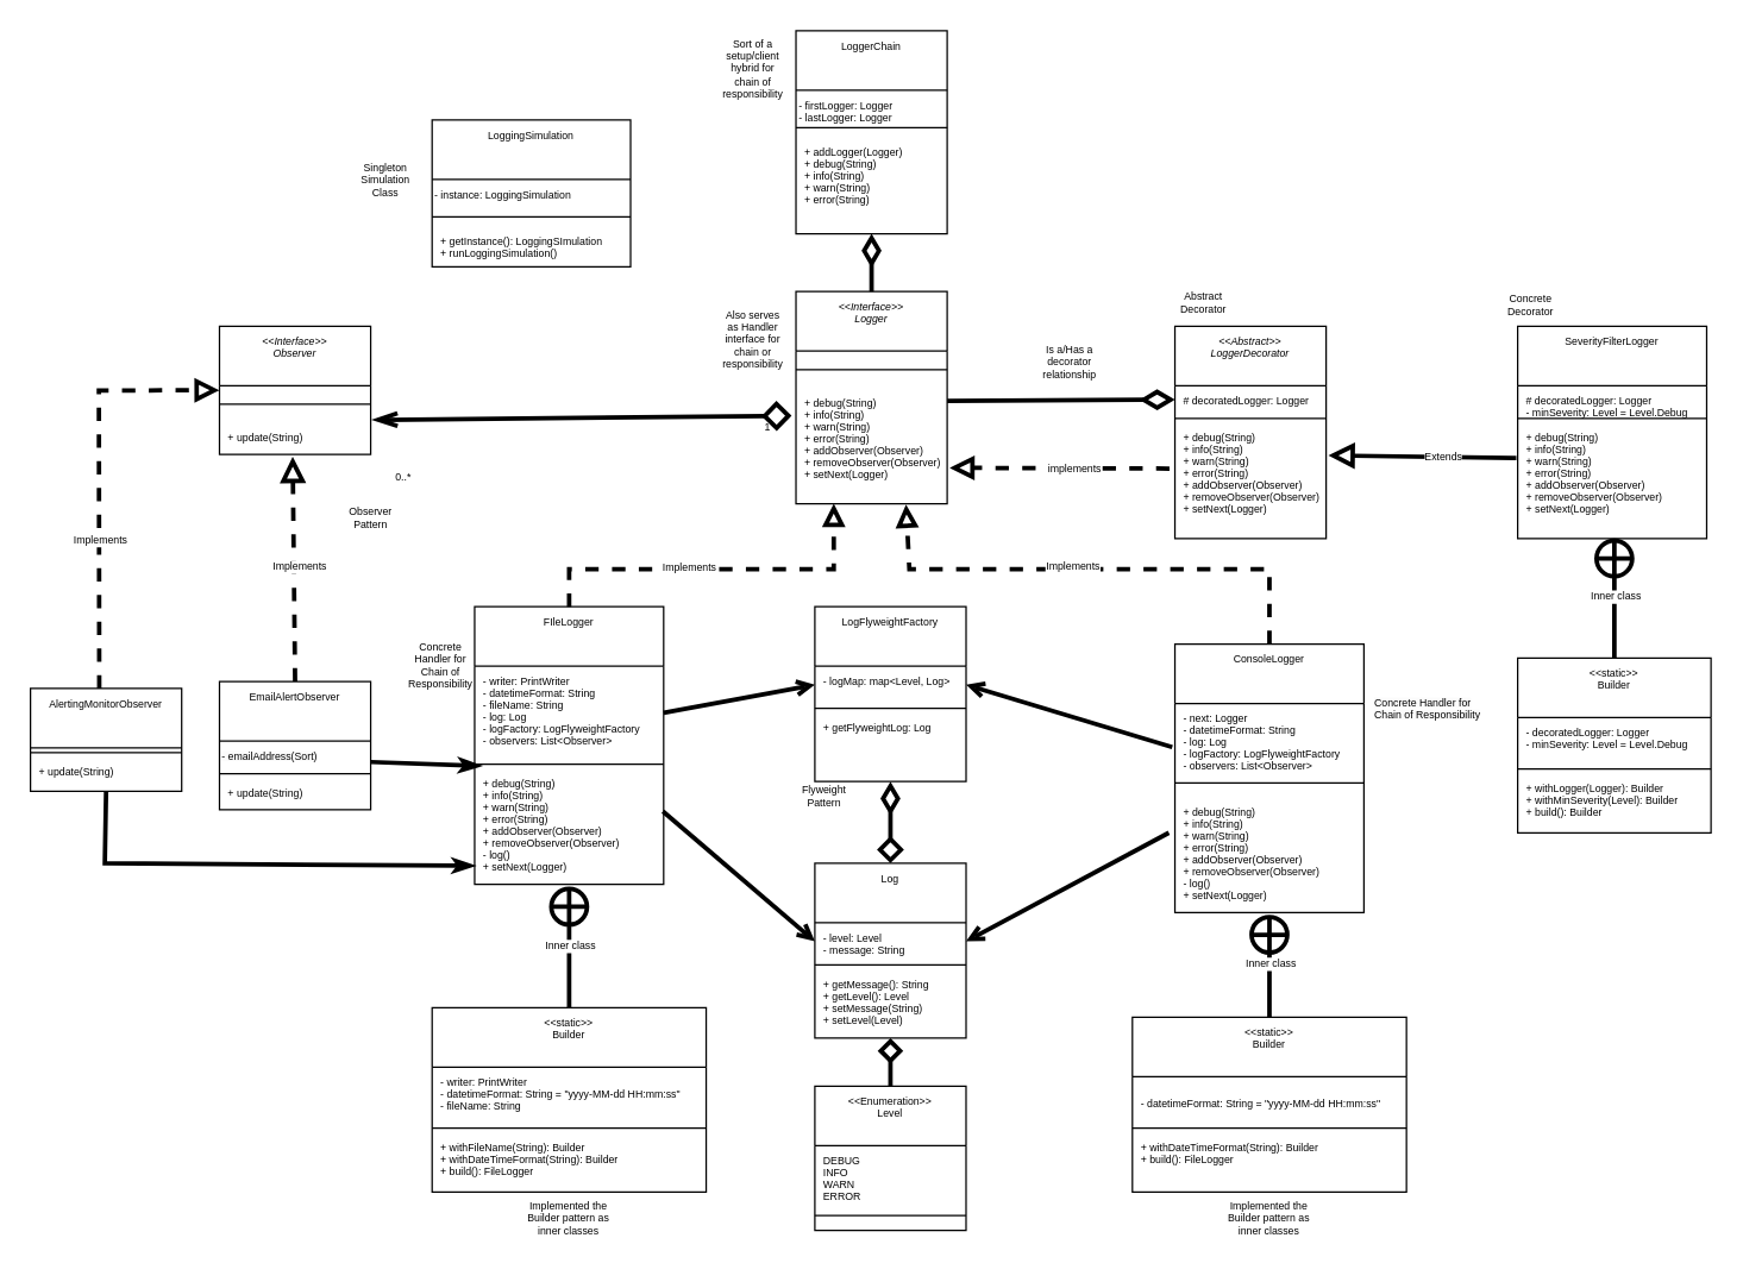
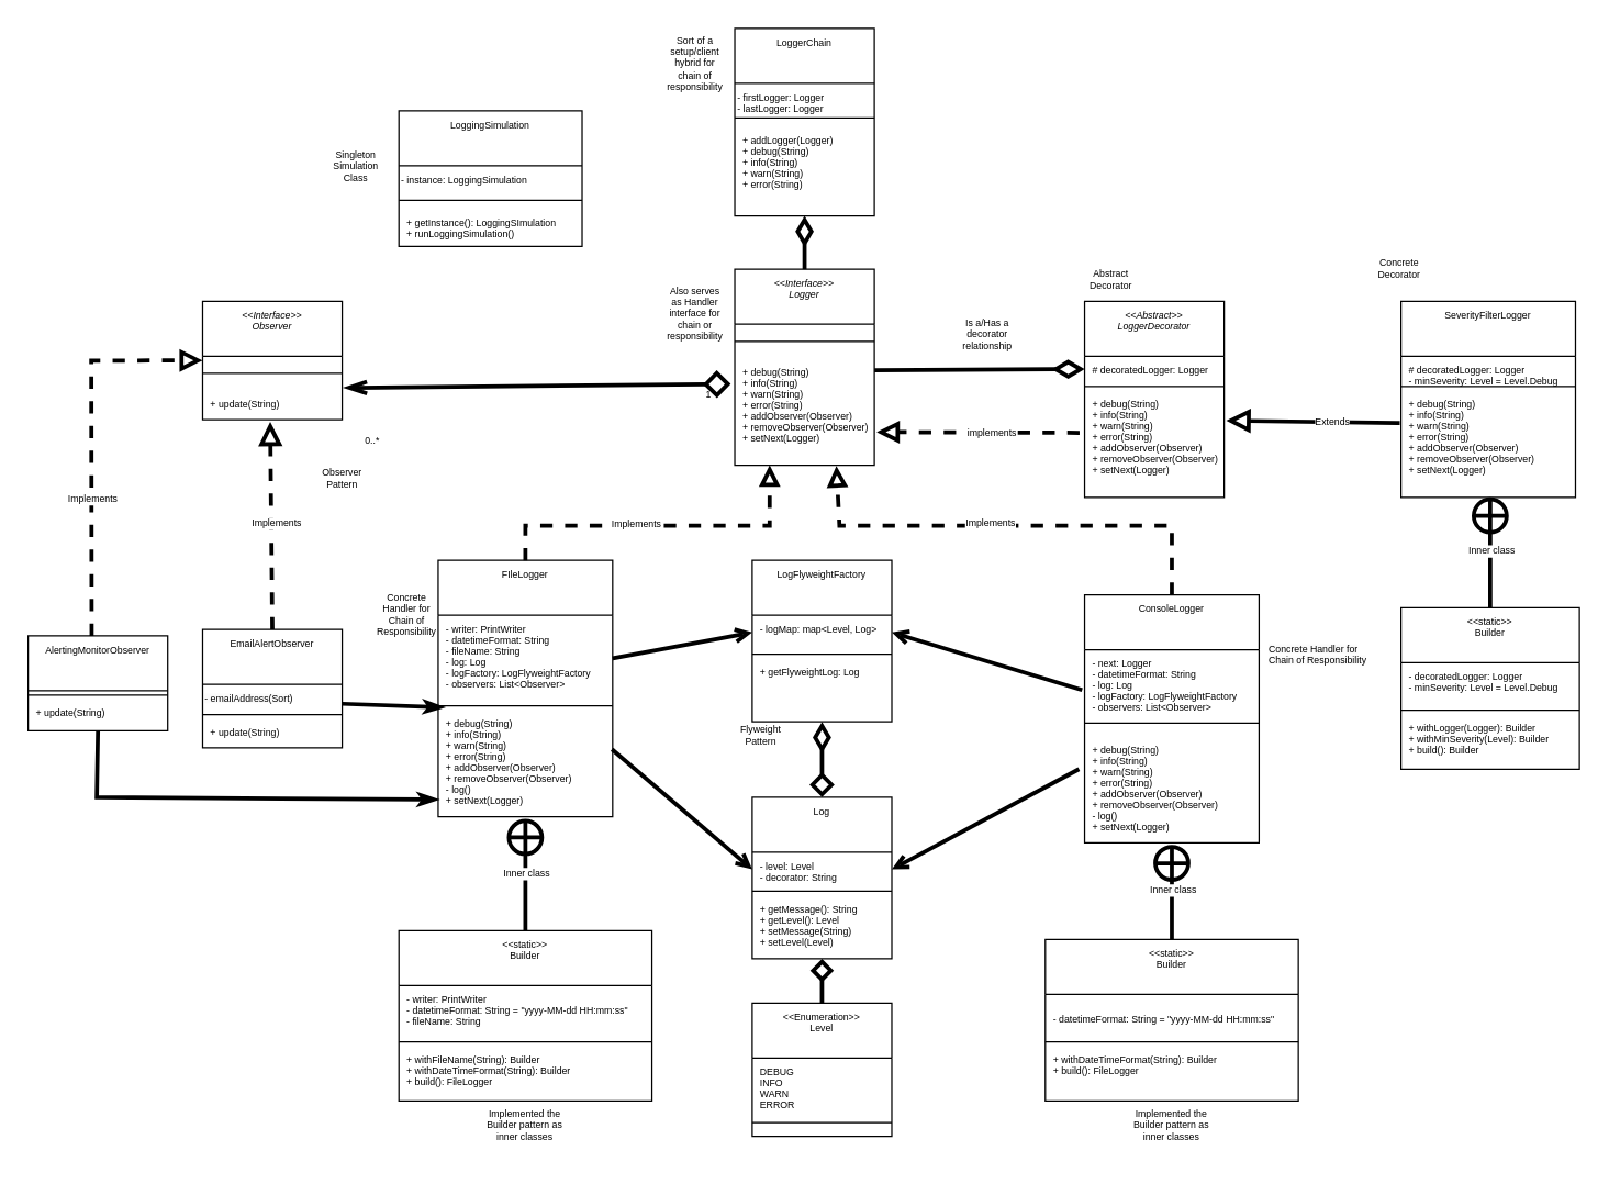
- <mxCell id="71" value="Concrete Decorator" style="text;html=1;align=center;verticalAlign=middle;whiteSpace=wrap;rounded=0;fontSize=7;" parent="1" vertex="1"><mxGeometry x="1009.997" y="195.419" width="38.127" height="18.871" as="geometry" /></mxCell>
+ <mxCell id="71" value="Concrete Decorator" style="text;html=1;align=center;verticalAlign=middle;whiteSpace=wrap;rounded=0;fontSize=7;" parent="1" vertex="1"><mxGeometry x="999.997" y="185.419" width="38.127" height="18.871" as="geometry" /></mxCell>
- <mxCell id="3" value="- level: Level&#10;- message: String" style="text;align=left;verticalAlign=top;spacingLeft=4;spacingRight=4;overflow=hidden;rotatable=0;points=[[0,0.5],[1,0.5]];portConstraint=eastwest;fontSize=7;" parent="2" vertex="1"><mxGeometry y="40" width="101.672" height="25.161" as="geometry" /></mxCell>
+ <mxCell id="3" value="- level: Level&#10;- decorator: String" style="text;align=left;verticalAlign=top;spacingLeft=4;spacingRight=4;overflow=hidden;rotatable=0;points=[[0,0.5],[1,0.5]];portConstraint=eastwest;fontSize=7;" parent="2" vertex="1"><mxGeometry y="40" width="101.672" height="25.161" as="geometry" /></mxCell>
